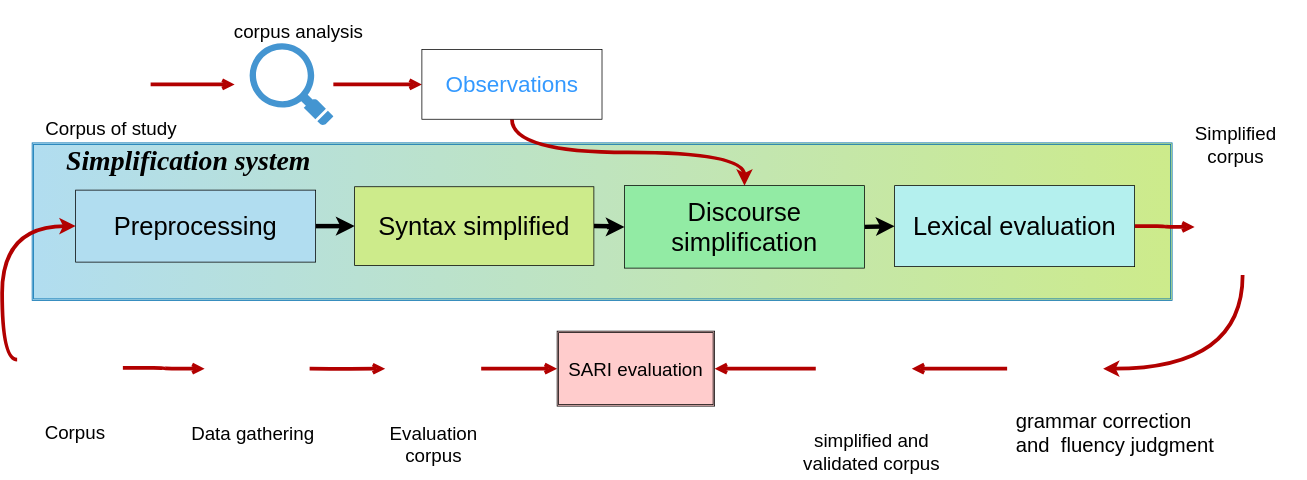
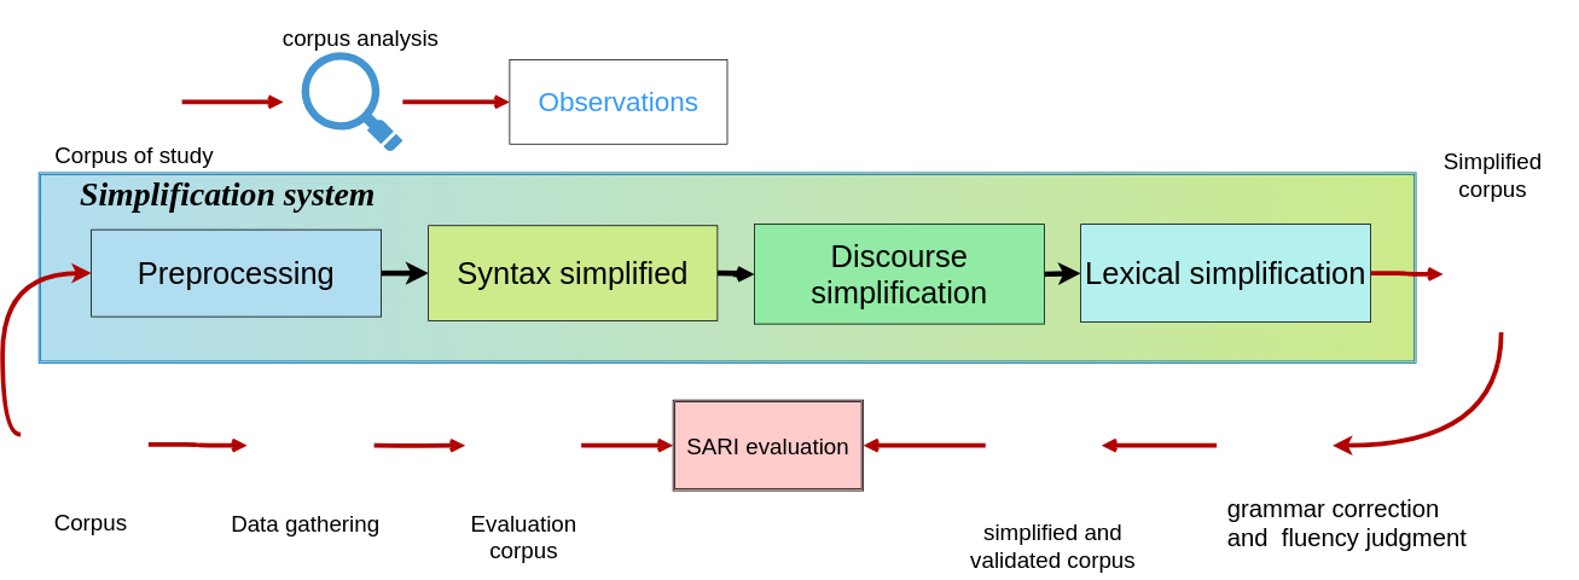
- <mxCell id="10" style="edgeStyle=orthogonalEdgeStyle;orthogonalLoop=1;jettySize=auto;html=1;strokeWidth=5;fillColor=#e51400;strokeColor=#B20000;endArrow=classic;endFill=1;curved=1;exitX=0.5;exitY=1;exitDx=0;exitDy=0;" parent="1" source="40" target="42" edge="1"><mxGeometry relative="1" as="geometry"><mxPoint x="709.8" y="177" as="sourcePoint" /><mxPoint x="612.743" y="251.993" as="targetPoint" /></mxGeometry></mxCell>
- <mxCell id="43" value="Lexical evaluation" style="rounded=0;whiteSpace=wrap;html=1;strokeColor=#000000;fillColor=#B4F0EE;fontSize=34;" parent="1" vertex="1"><mxGeometry x="1190" y="247" width="320" height="108" as="geometry" /></mxCell>
+ <mxCell id="43" value="Lexical simplification" style="rounded=0;whiteSpace=wrap;html=1;strokeColor=#000000;fillColor=#B4F0EE;fontSize=34;" parent="1" vertex="1"><mxGeometry x="1190" y="247" width="320" height="108" as="geometry" /></mxCell>
- <mxCell id="44" style="edgeStyle=orthogonalEdgeStyle;rounded=0;orthogonalLoop=1;jettySize=auto;html=1;exitX=1;exitY=0.5;exitDx=0;exitDy=0;entryX=0;entryY=0.5;entryDx=0;entryDy=0;strokeWidth=6;" edge="1" parent="1" source="45" target="42"><mxGeometry relative="1" as="geometry" /></mxCell>
+ <mxCell id="44" style="edgeStyle=orthogonalEdgeStyle;rounded=0;orthogonalLoop=1;jettySize=auto;html=1;exitX=1;exitY=0.5;exitDx=0;exitDy=0;entryX=0;entryY=0.5;entryDx=0;entryDy=0;strokeWidth=6;endArrow=open;" edge="1" parent="1" source="45" target="42"><mxGeometry relative="1" as="geometry" /></mxCell>
